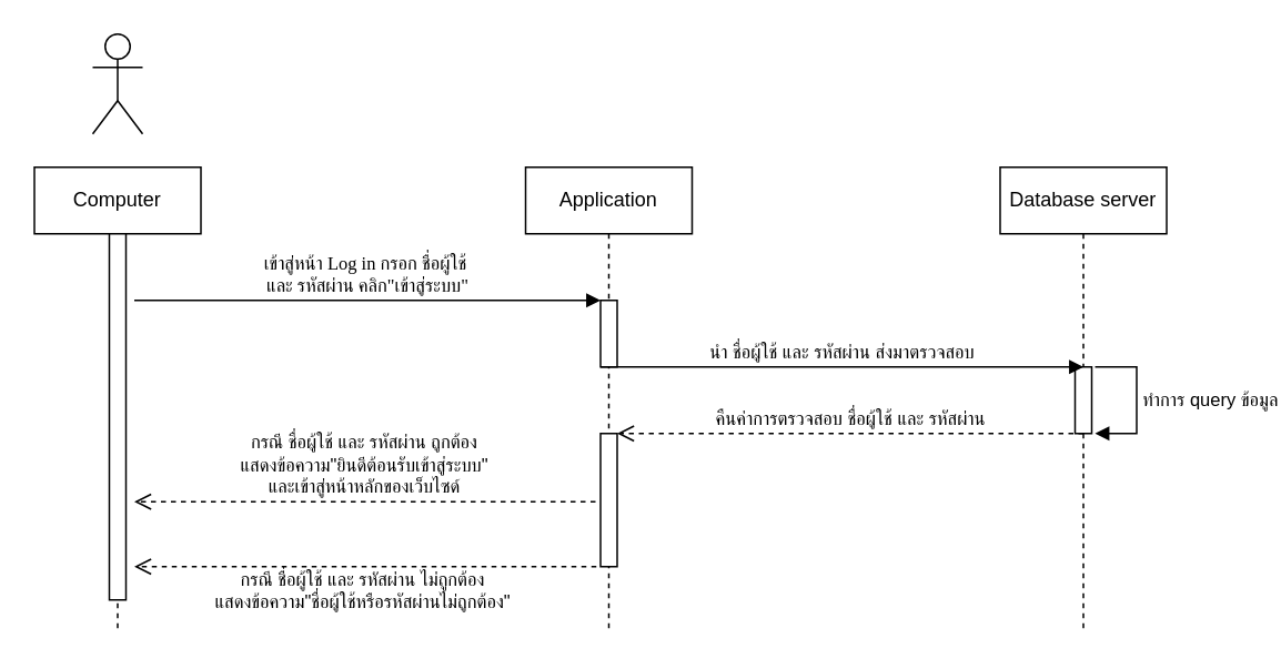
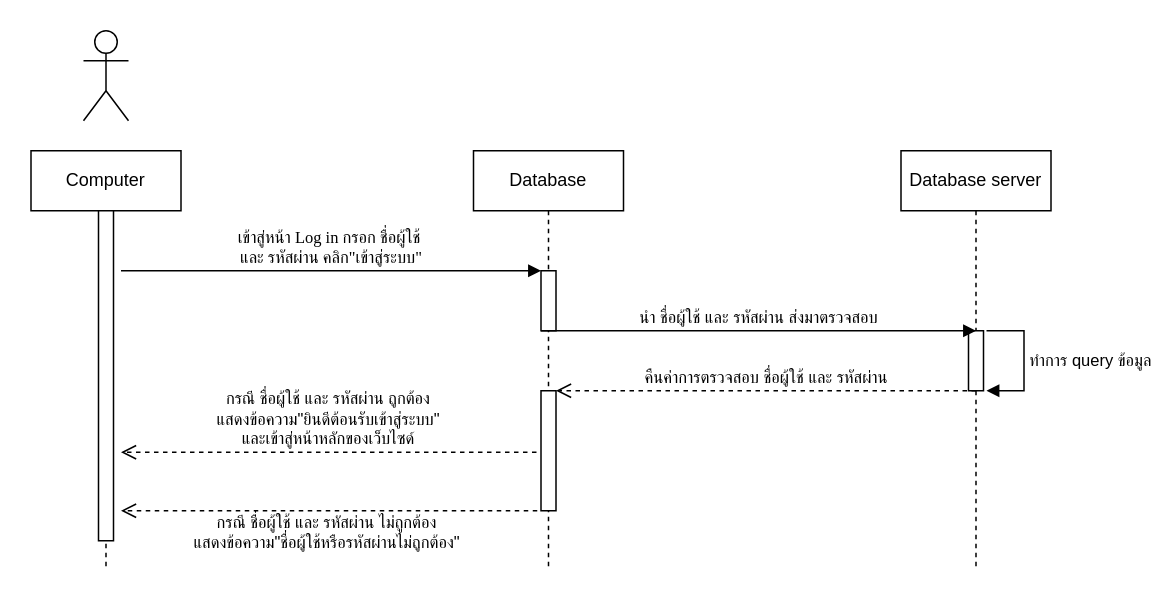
- <mxCell id="5" value="Application" style="shape=umlLifeline;perimeter=lifelinePerimeter;whiteSpace=wrap;html=1;container=1;collapsible=0;recursiveResize=0;outlineConnect=0;" parent="1" vertex="1"><mxGeometry x="315" y="100" width="100" height="280" as="geometry" /></mxCell>
+ <mxCell id="5" value="Database" style="shape=umlLifeline;perimeter=lifelinePerimeter;whiteSpace=wrap;html=1;container=1;collapsible=0;recursiveResize=0;outlineConnect=0;" parent="1" vertex="1"><mxGeometry x="315" y="100" width="100" height="280" as="geometry" /></mxCell>
